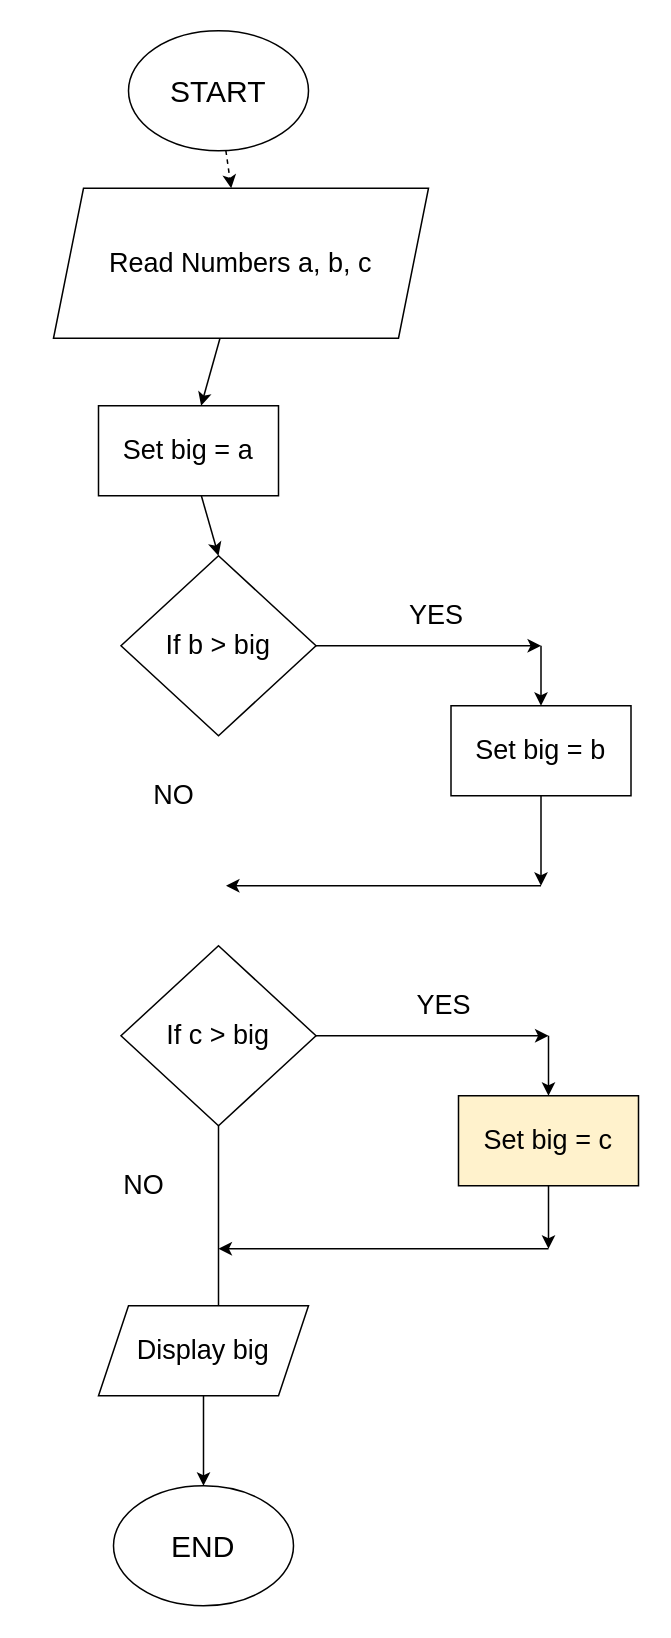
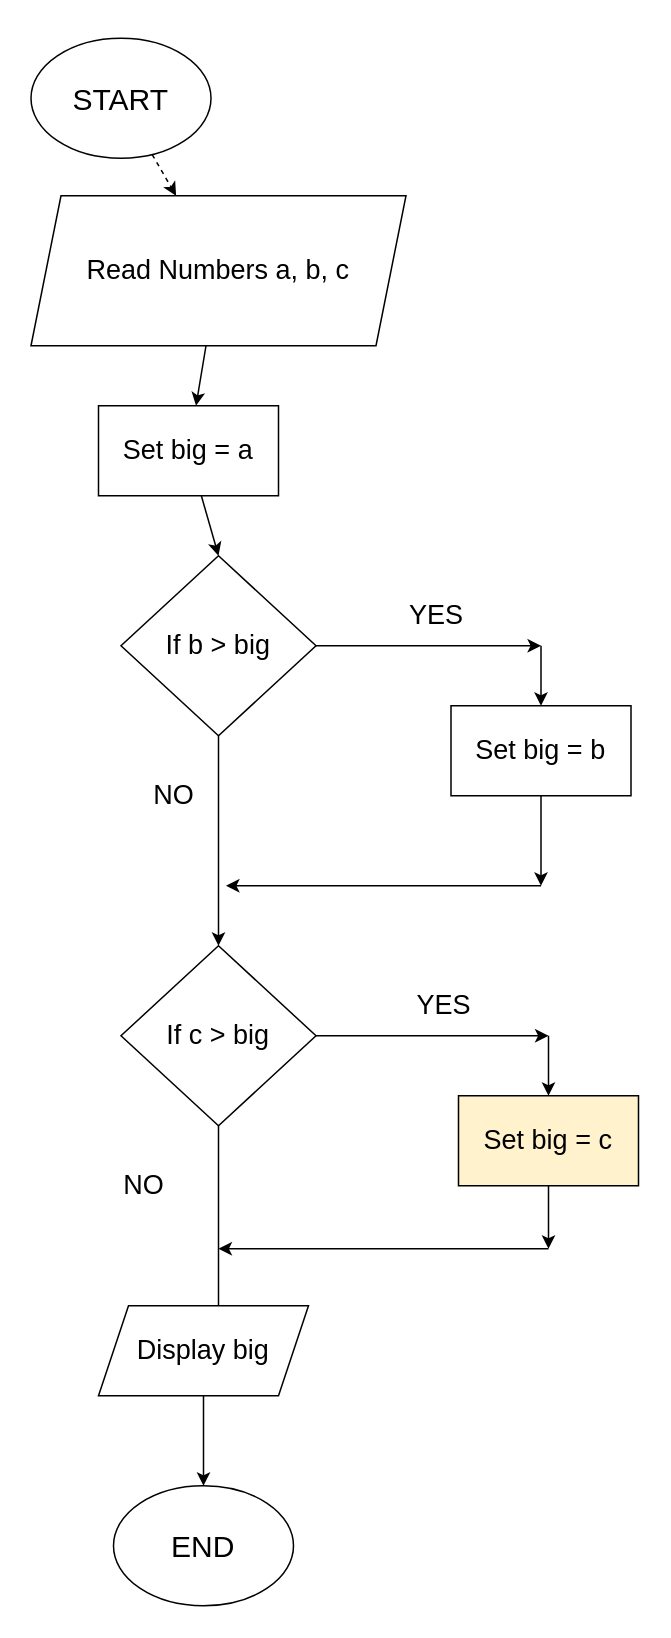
- <mxCell id="3" value="START" style="ellipse;whiteSpace=wrap;html=1;fontSize=20;" parent="1" vertex="1"><mxGeometry x="85" y="20" width="120" height="80" as="geometry" /></mxCell>
+ <mxCell id="3" value="START" style="ellipse;whiteSpace=wrap;html=1;fontSize=20;" parent="1" vertex="1"><mxGeometry x="20" y="25" width="120" height="80" as="geometry" /></mxCell>
- <mxCell id="5" value="Read Numbers a, b, c" style="shape=parallelogram;perimeter=parallelogramPerimeter;whiteSpace=wrap;html=1;fixedSize=1;fontSize=18;fontStyle=0" parent="1" vertex="1"><mxGeometry x="35" y="125" width="250" height="100" as="geometry" /></mxCell>
+ <mxCell id="5" value="Read Numbers a, b, c" style="shape=parallelogram;perimeter=parallelogramPerimeter;whiteSpace=wrap;html=1;fixedSize=1;fontSize=18;fontStyle=0" parent="1" vertex="1"><mxGeometry x="20" y="130" width="250" height="100" as="geometry" /></mxCell>
+ <mxCell id="13" value="" style="edgeStyle=none;html=1;fontSize=18;" edge="1" parent="1" source="14" target="17"><mxGeometry relative="1" as="geometry" /></mxCell>
